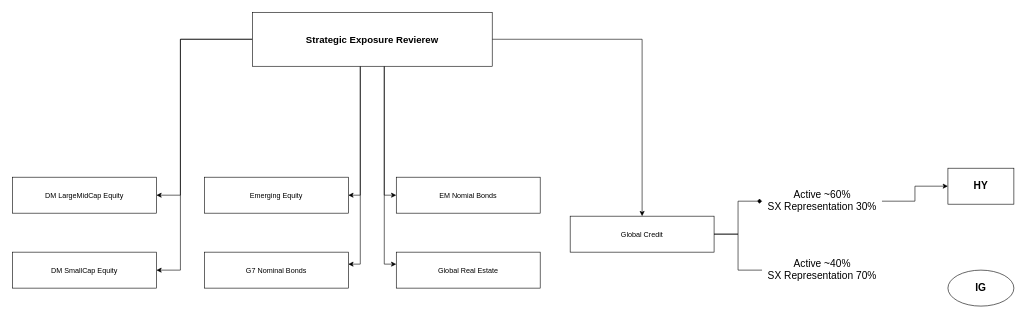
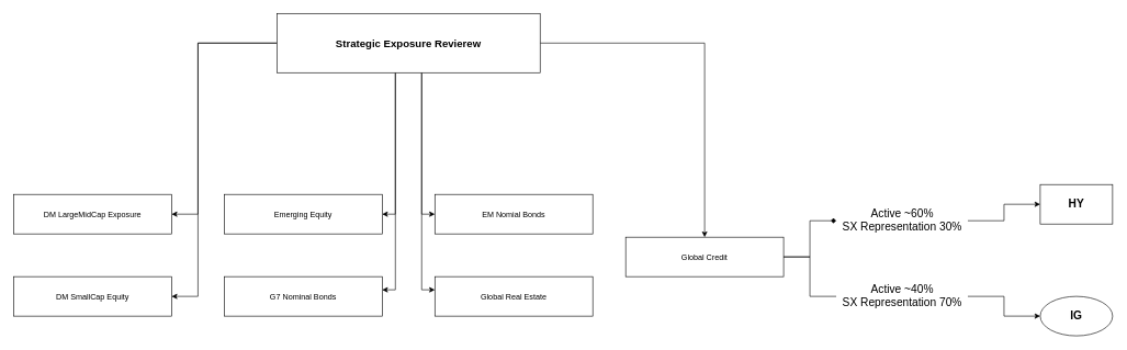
- <mxCell id="10" value="&lt;font style=&quot;font-size: 12px;&quot;&gt;DM LargeMidCap Equity&lt;/font&gt;" style="rounded=0;whiteSpace=wrap;html=1;fontSize=16;" vertex="1" parent="1"><mxGeometry x="20" y="295" width="240" height="60" as="geometry" /></mxCell>
+ <mxCell id="10" value="&lt;font style=&quot;font-size: 12px;&quot;&gt;DM LargeMidCap Exposure&lt;/font&gt;" style="rounded=0;whiteSpace=wrap;html=1;fontSize=16;" vertex="1" parent="1"><mxGeometry x="20" y="295" width="240" height="60" as="geometry" /></mxCell>
+ <mxCell id="16" style="edgeStyle=orthogonalEdgeStyle;rounded=0;orthogonalLoop=1;jettySize=auto;html=1;entryX=0;entryY=0.5;entryDx=0;entryDy=0;fontSize=17;startArrow=none;" edge="1" parent="1" source="23" target="20"><mxGeometry relative="1" as="geometry" /></mxCell>
